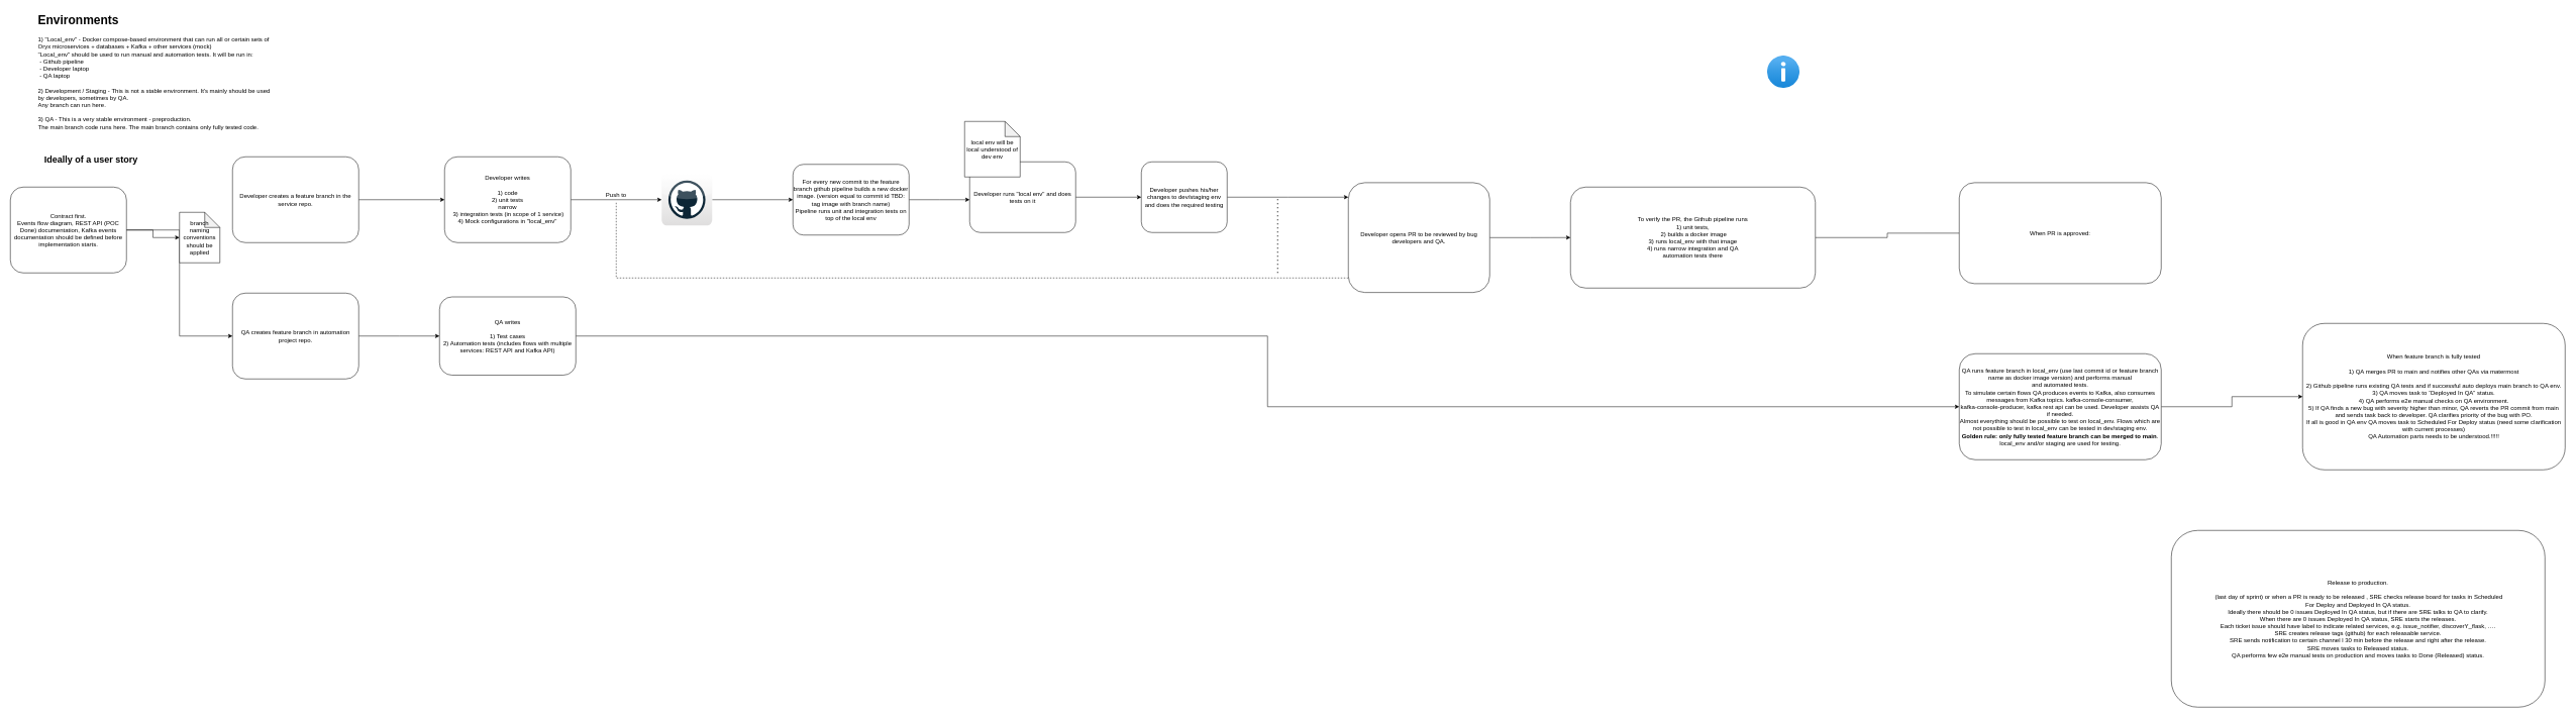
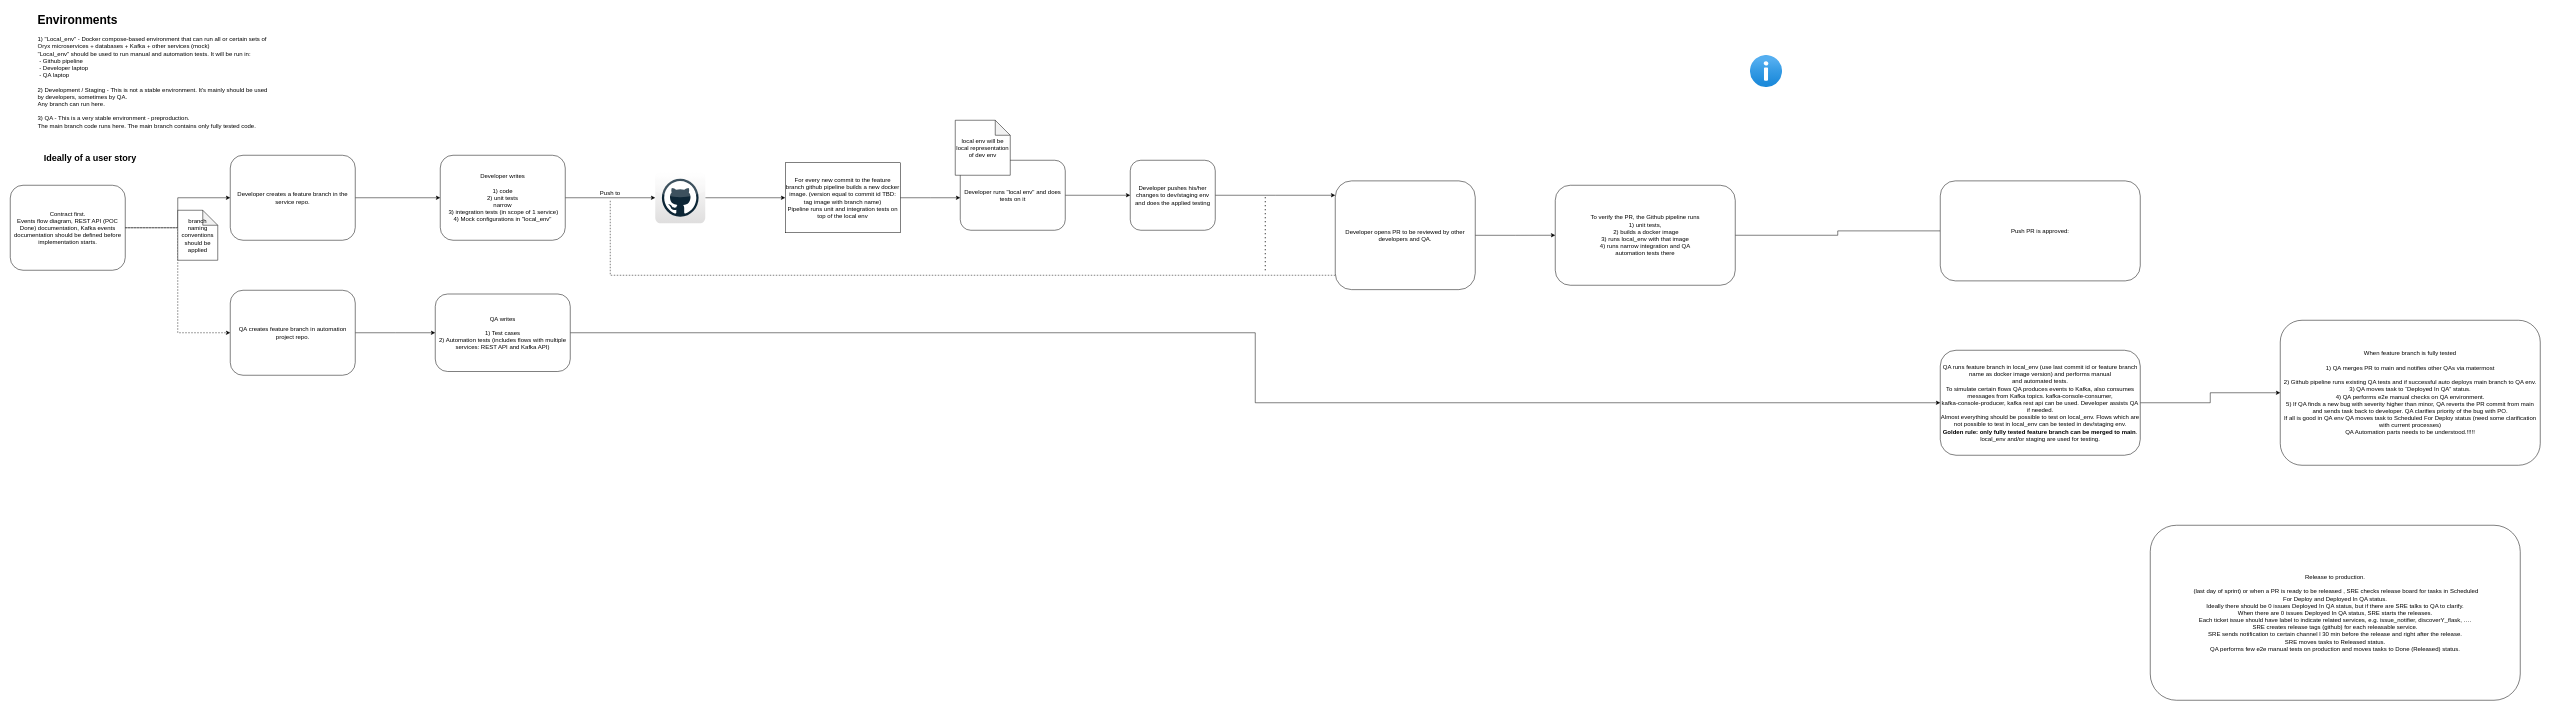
- <mxCell id="23" value="local env will be local understood of dev env" style="shape=note;whiteSpace=wrap;html=1;backgroundOutline=1;darkOpacity=0.05;" vertex="1" parent="1"><mxGeometry x="1910" y="240" width="110" height="110" as="geometry" /></mxCell>
+ <mxCell id="23" value="local env will be local representation of dev env" style="shape=note;whiteSpace=wrap;html=1;backgroundOutline=1;darkOpacity=0.05;" vertex="1" parent="1"><mxGeometry x="1910" y="240" width="110" height="110" as="geometry" /></mxCell>
- <mxCell id="25" value="Developer pushes his/her changes to dev/staging env and does the required testing" style="whiteSpace=wrap;html=1;rounded=1;" vertex="1" parent="1"><mxGeometry x="2260" y="320" width="170" height="140" as="geometry" /></mxCell>
+ <mxCell id="25" value="Developer pushes his/her changes to dev/staging env and does the applied testing" style="whiteSpace=wrap;html=1;rounded=1;" vertex="1" parent="1"><mxGeometry x="2260" y="320" width="170" height="140" as="geometry" /></mxCell>
- <mxCell id="20" value="For every new commit to the feature branch github pipeline builds a new docker image. (version equal to commit id TBD: tag image with branch name)&lt;br&gt;Pipeline runs unit and integration tests on top of the local env" style="rounded=1;whiteSpace=wrap;html=1;" vertex="1" parent="1"><mxGeometry x="1570" y="325" width="230" height="140" as="geometry" /></mxCell>
+ <mxCell id="20" value="For every new commit to the feature branch github pipeline builds a new docker image. (version equal to commit id TBD: tag image with branch name)&lt;br&gt;Pipeline runs unit and integration tests on top of the local env" style="whiteSpace=wrap;html=1;rounded=0;" vertex="1" parent="1"><mxGeometry x="1570" y="325" width="230" height="140" as="geometry" /></mxCell>
- <mxCell id="33" value="When PR is approved:" style="rounded=1;whiteSpace=wrap;html=1;" vertex="1" parent="1"><mxGeometry x="3880" y="361.25" width="400" height="200" as="geometry" /></mxCell>
+ <mxCell id="33" value="Push PR is approved:" style="rounded=1;whiteSpace=wrap;html=1;" vertex="1" parent="1"><mxGeometry x="3880" y="361.25" width="400" height="200" as="geometry" /></mxCell>
- <mxCell id="4" style="edgeStyle=orthogonalEdgeStyle;rounded=0;orthogonalLoop=1;jettySize=auto;html=1;" edge="1" parent="1" source="5" target="11"><mxGeometry relative="1" as="geometry"><mxPoint x="450" y="455" as="targetPoint" /></mxGeometry></mxCell>
+ <mxCell id="4" style="edgeStyle=orthogonalEdgeStyle;rounded=0;orthogonalLoop=1;jettySize=auto;html=1;" edge="1" parent="1" source="5" target="7"><mxGeometry relative="1" as="geometry"><mxPoint x="450" y="455" as="targetPoint" /></mxGeometry></mxCell>
- <mxCell id="8" style="edgeStyle=orthogonalEdgeStyle;rounded=0;orthogonalLoop=1;jettySize=auto;html=1;exitX=1;exitY=0.5;exitDx=0;exitDy=0;entryX=0;entryY=0.5;entryDx=0;entryDy=0;" edge="1" parent="1" source="5" target="10"><mxGeometry relative="1" as="geometry"><mxPoint x="360" y="550" as="targetPoint" /><mxPoint x="270" y="560" as="sourcePoint" /></mxGeometry></mxCell>
+ <mxCell id="8" style="edgeStyle=orthogonalEdgeStyle;rounded=0;orthogonalLoop=1;jettySize=auto;html=1;exitX=1;exitY=0.5;exitDx=0;exitDy=0;entryX=0;entryY=0.5;entryDx=0;entryDy=0;dashed=1;" edge="1" parent="1" source="5" target="10"><mxGeometry relative="1" as="geometry"><mxPoint x="360" y="550" as="targetPoint" /><mxPoint x="270" y="560" as="sourcePoint" /></mxGeometry></mxCell>
- <mxCell id="29" value="Developer opens PR to be reviewed by bug developers and QA." style="rounded=1;whiteSpace=wrap;html=1;" vertex="1" parent="1"><mxGeometry x="2670" y="361.25" width="280" height="217.5" as="geometry" /></mxCell>
+ <mxCell id="29" value="Developer opens PR to be reviewed by other developers and QA." style="rounded=1;whiteSpace=wrap;html=1;" vertex="1" parent="1"><mxGeometry x="2670" y="361.25" width="280" height="217.5" as="geometry" /></mxCell>
- <mxCell id="31" value="To verify the PR, the Github pipeline runs &lt;br&gt;1) unit tests,&lt;br&gt;&amp;nbsp;2) builds a docker image&lt;br&gt;3) runs local_env with that image&lt;br&gt;4) runs narrow integration and QA&lt;br&gt;automation tests there" style="whiteSpace=wrap;html=1;rounded=1;" vertex="1" parent="1"><mxGeometry x="3110" y="370" width="485" height="200" as="geometry" /></mxCell>
+ <mxCell id="31" value="To verify the PR, the Github pipeline runs &lt;br&gt;1) unit tests,&lt;br&gt;&amp;nbsp;2) builds a docker image&lt;br&gt;3) runs local_env with that image&lt;br&gt;4) runs narrow integration and QA&lt;br&gt;automation tests there" style="whiteSpace=wrap;html=1;rounded=1;" vertex="1" parent="1"><mxGeometry x="3110" y="370" width="360" height="200" as="geometry" /></mxCell>
